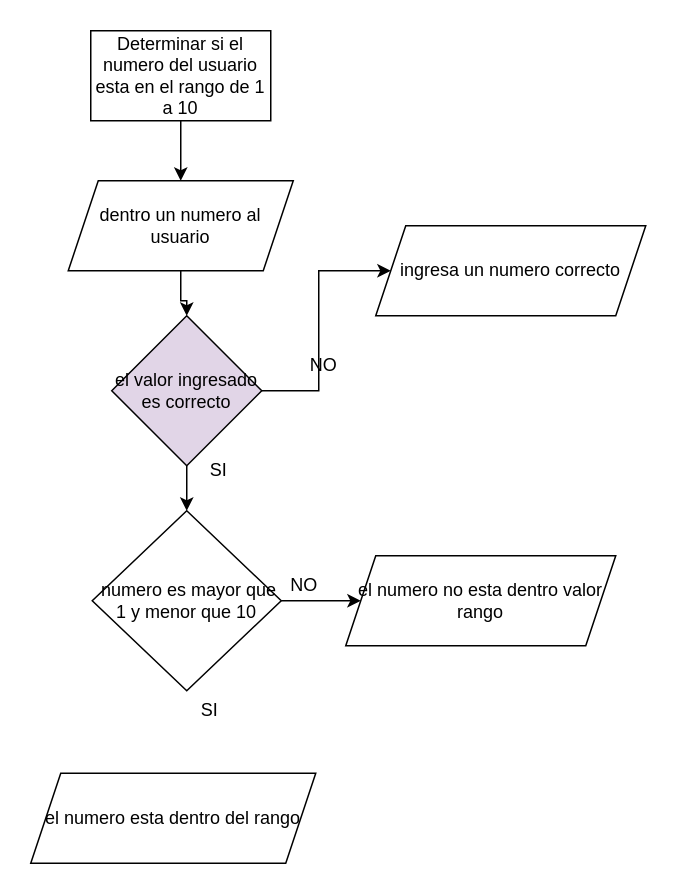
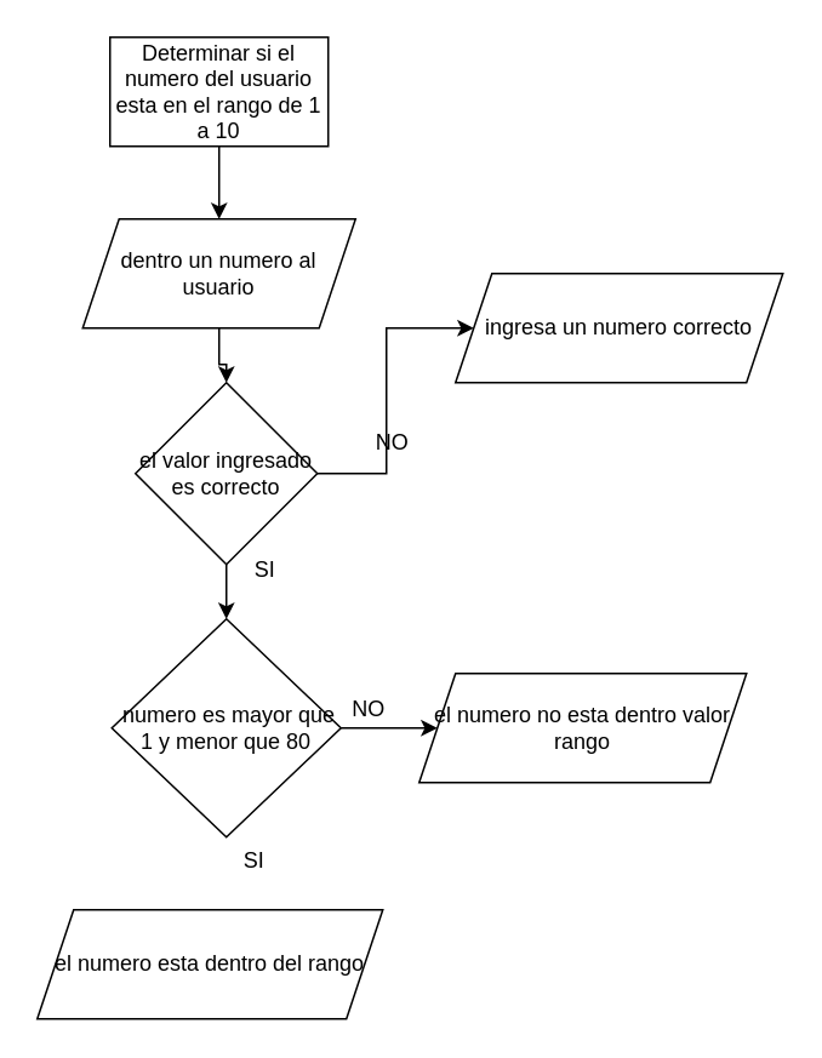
- <mxCell id="8" value="el valor ingresado es correcto" style="rhombus;whiteSpace=wrap;html=1;fillColor=#e1d5e7;" vertex="1" parent="1"><mxGeometry x="74" y="210" width="100" height="100" as="geometry" /></mxCell>
+ <mxCell id="8" value="el valor ingresado es correcto" style="rhombus;whiteSpace=wrap;html=1;" vertex="1" parent="1"><mxGeometry x="74" y="210" width="100" height="100" as="geometry" /></mxCell>
- <mxCell id="10" value="&amp;nbsp;numero es mayor que 1 y menor que 10" style="rhombus;whiteSpace=wrap;html=1;" vertex="1" parent="1"><mxGeometry x="61" y="340" width="126" height="120" as="geometry" /></mxCell>
+ <mxCell id="10" value="&amp;nbsp;numero es mayor que 1 y menor que 80" style="rhombus;whiteSpace=wrap;html=1;" vertex="1" parent="1"><mxGeometry x="61" y="340" width="126" height="120" as="geometry" /></mxCell>
- <mxCell id="12" value="el numero esta dentro del rango" style="shape=parallelogram;perimeter=parallelogramPerimeter;whiteSpace=wrap;html=1;fixedSize=1;" vertex="1" parent="1"><mxGeometry x="20" y="515" width="190" height="60" as="geometry" /></mxCell>
+ <mxCell id="12" value="el numero esta dentro del rango" style="shape=parallelogram;perimeter=parallelogramPerimeter;whiteSpace=wrap;html=1;fixedSize=1;" vertex="1" parent="1"><mxGeometry x="20" y="500" width="190" height="60" as="geometry" /></mxCell>
